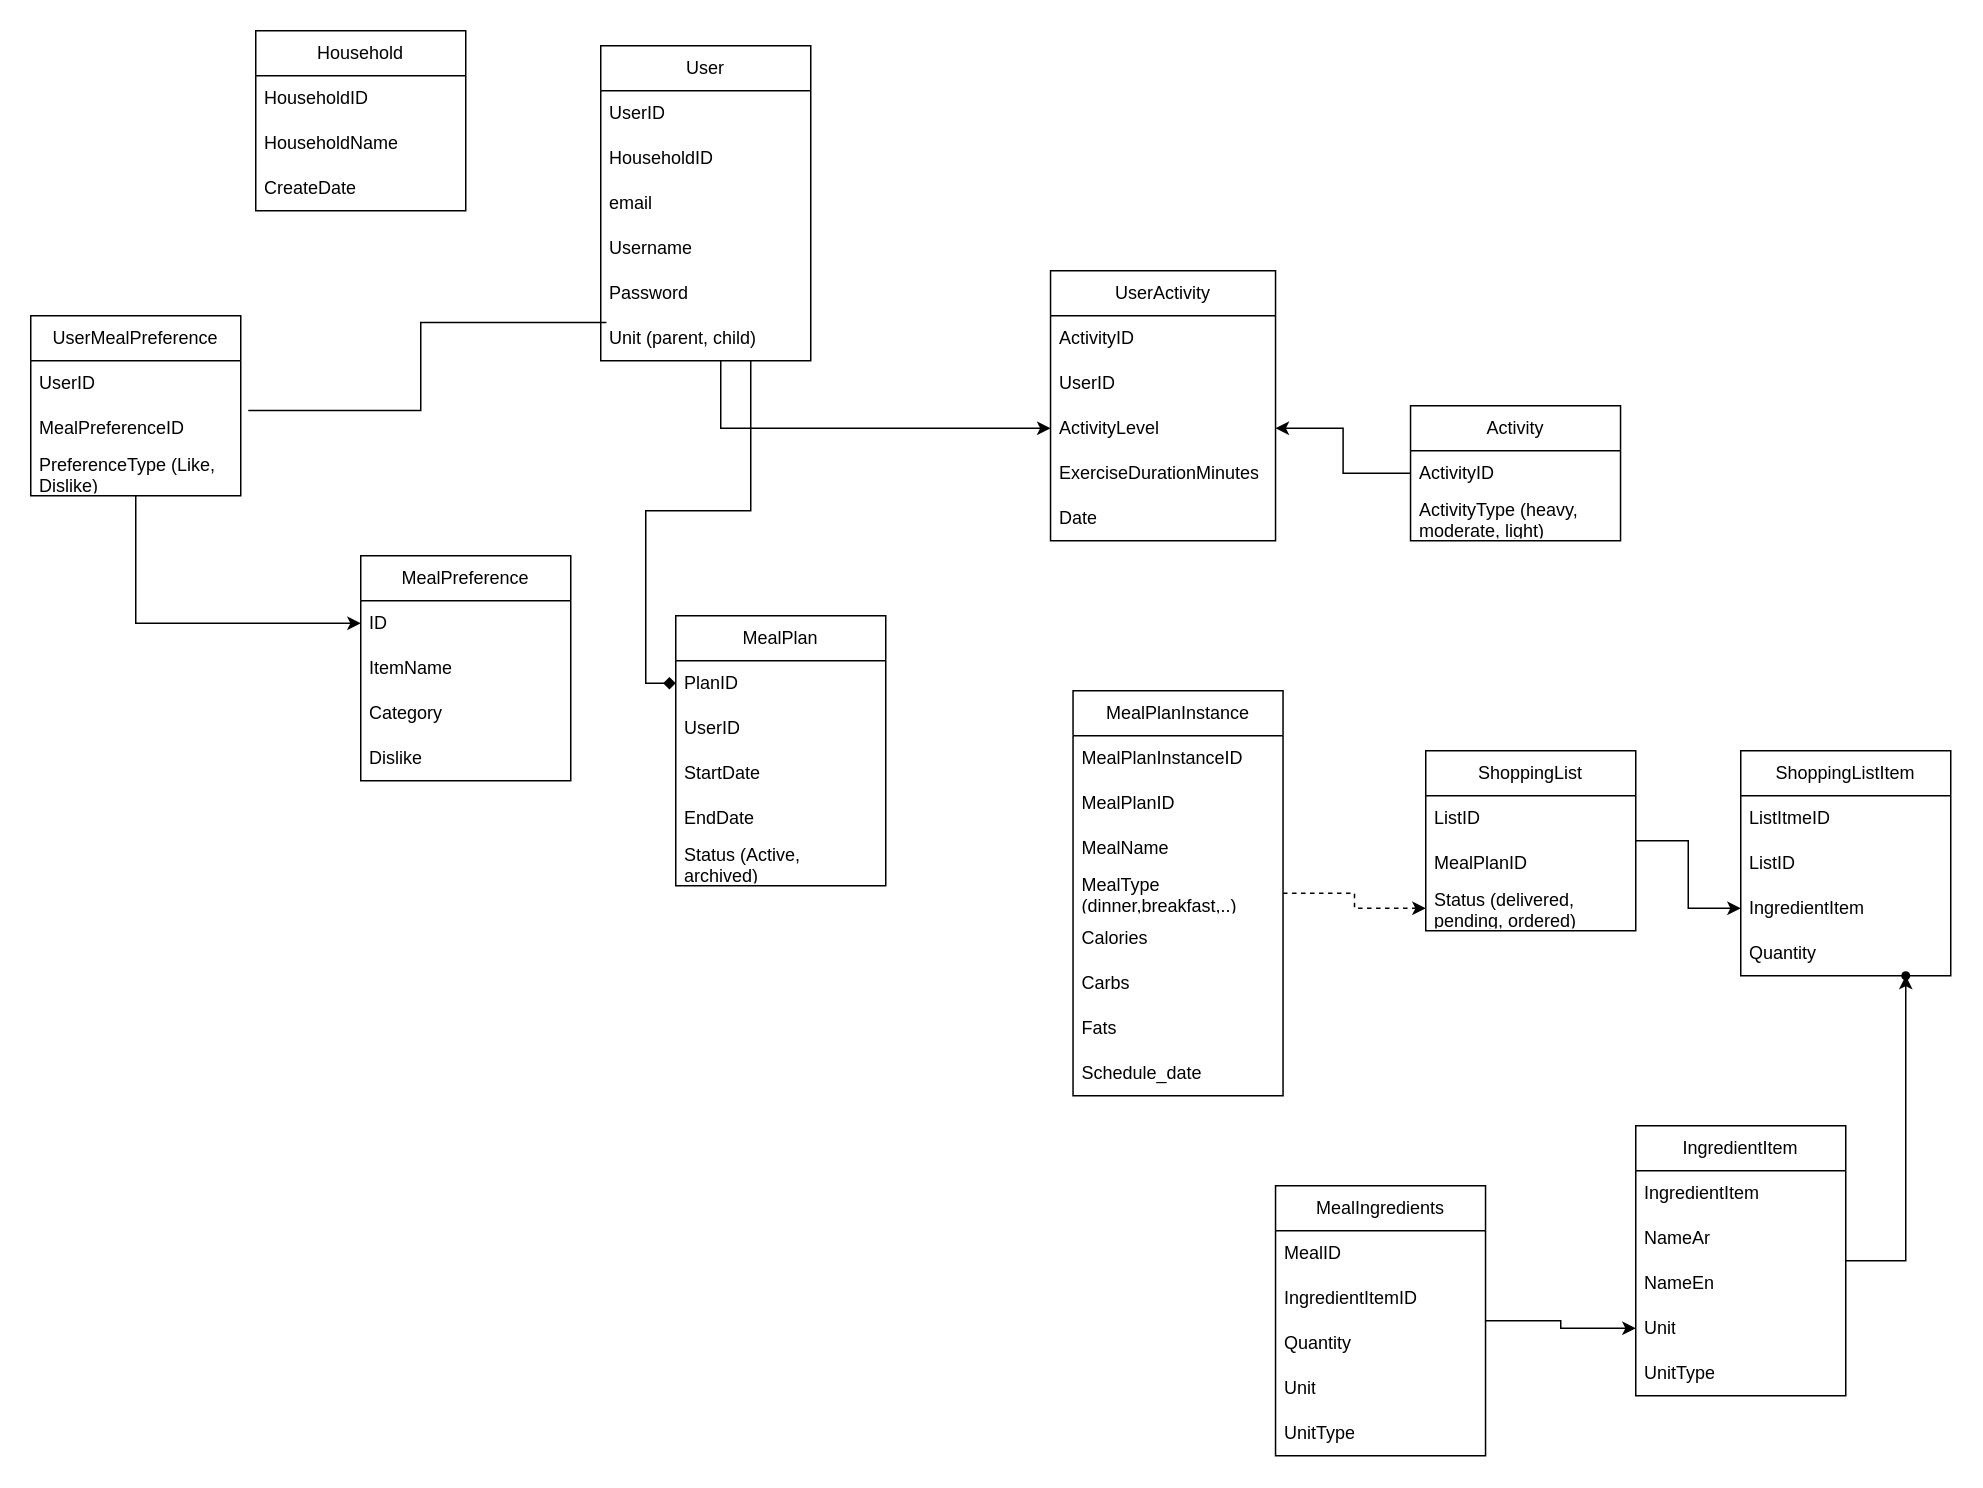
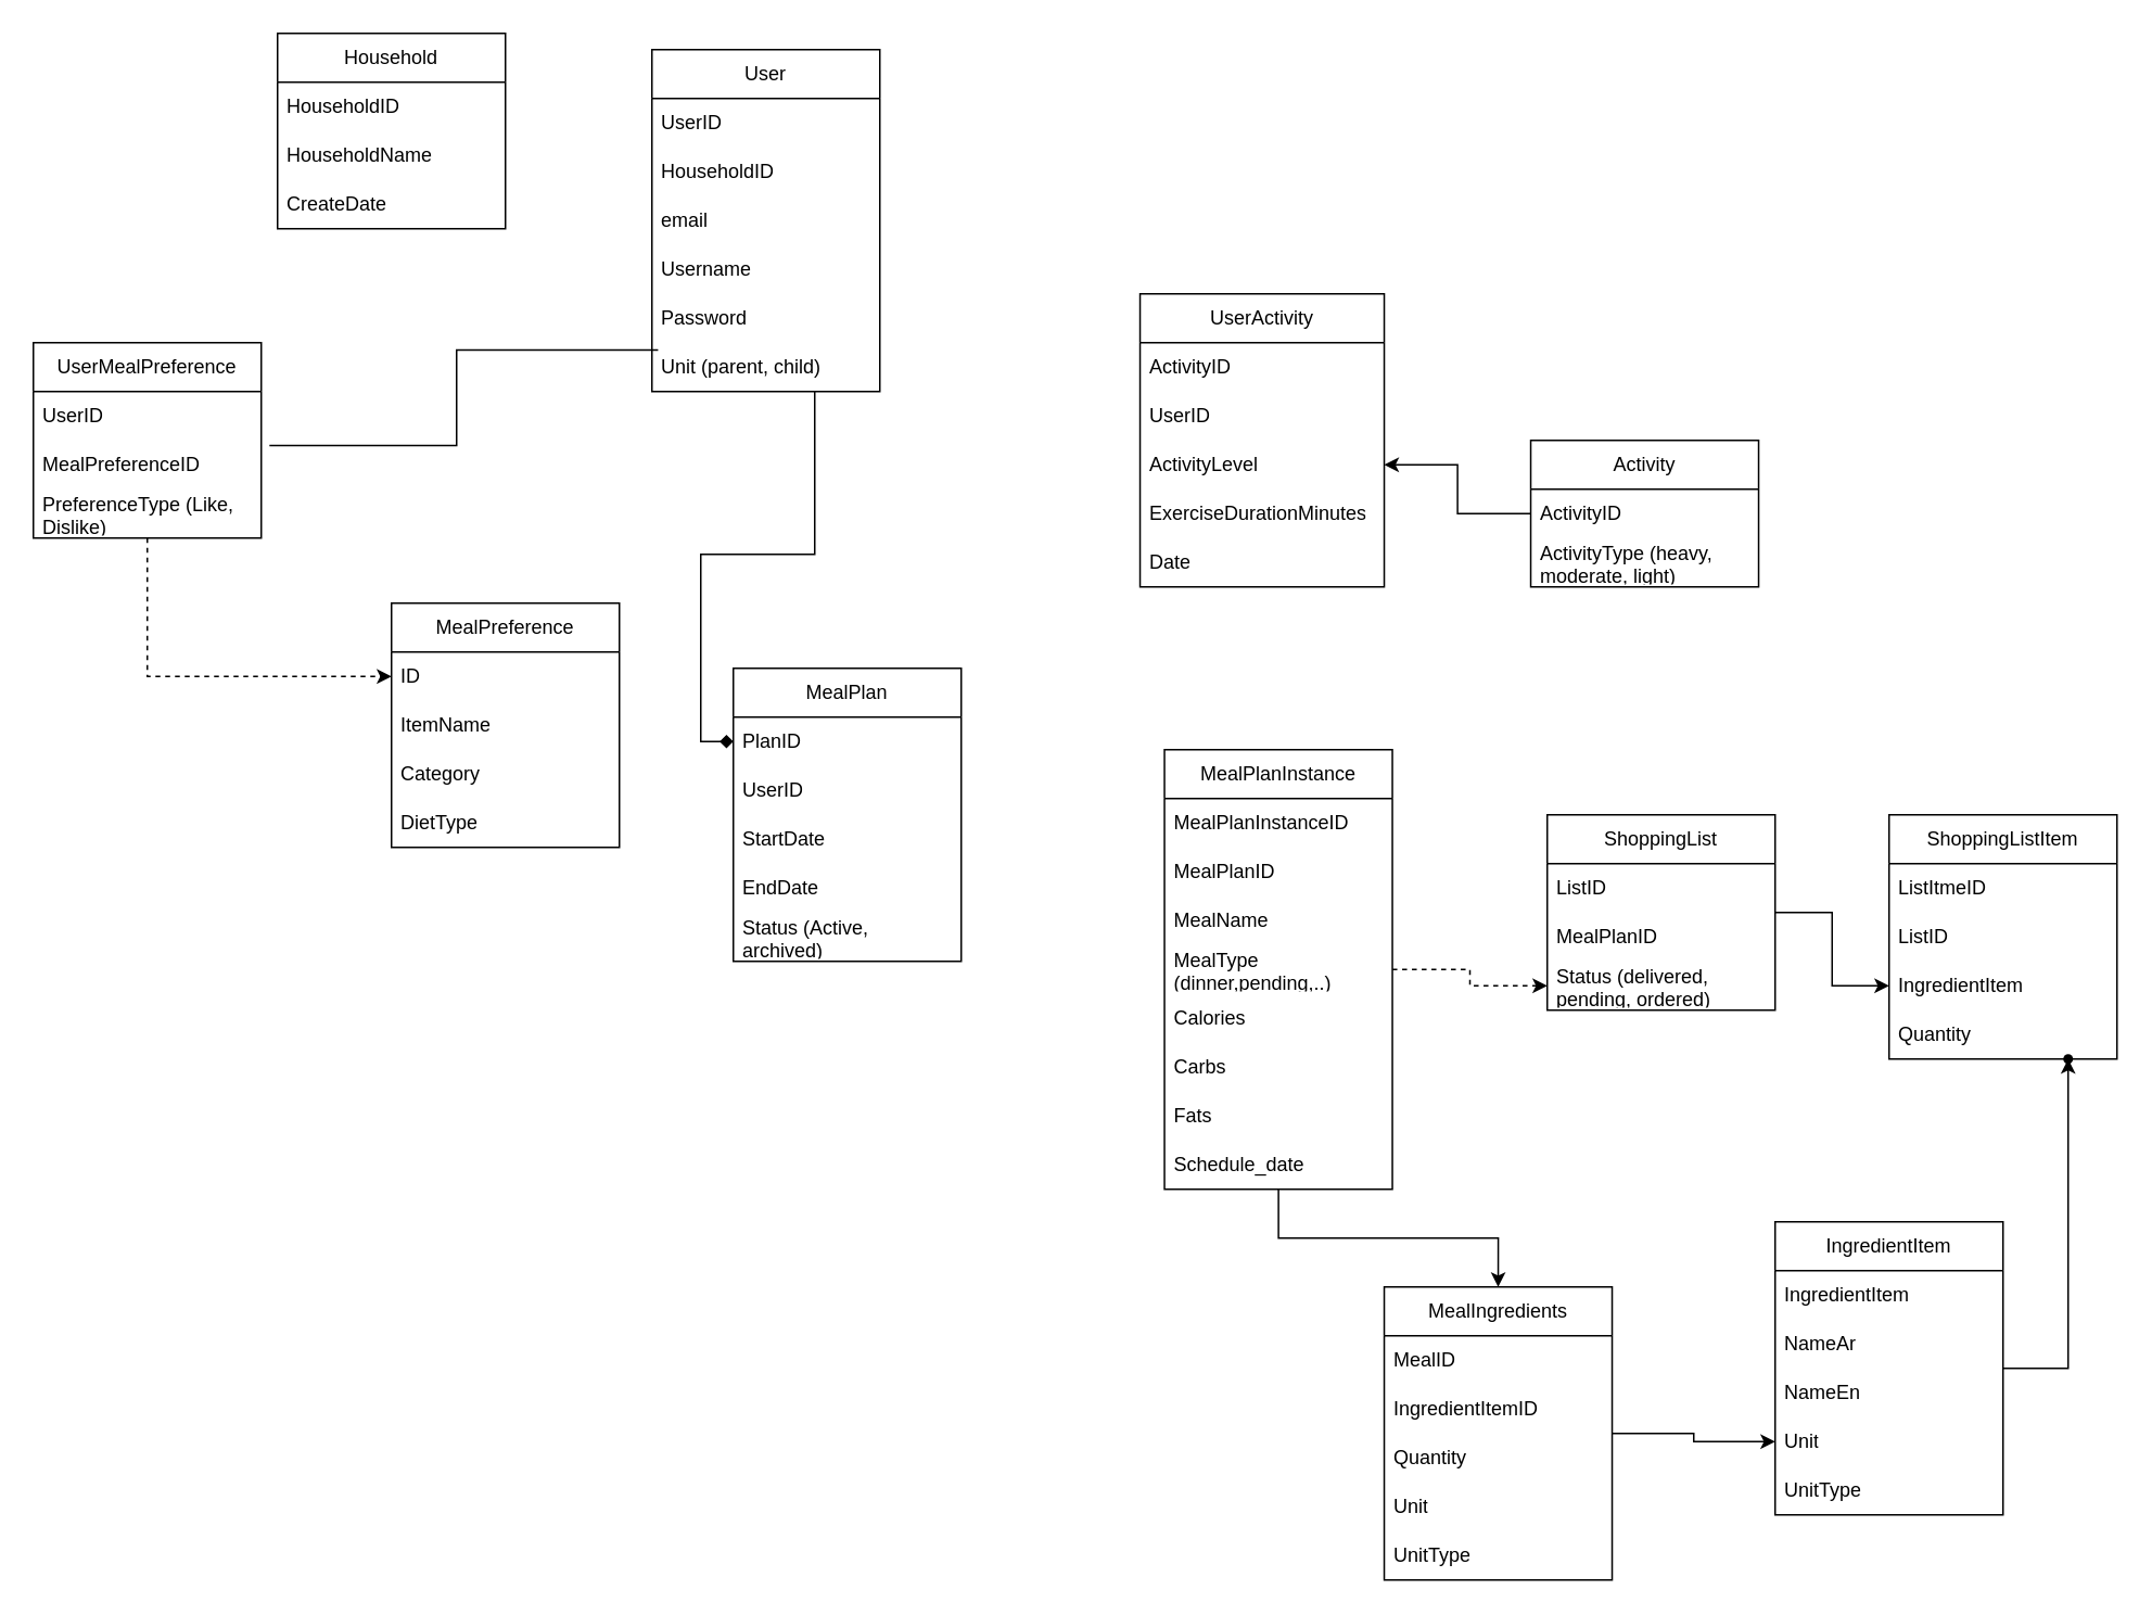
- <mxCell id="3" value="" style="edgeStyle=orthogonalEdgeStyle;rounded=0;orthogonalLoop=1;jettySize=auto;html=1;" parent="1" source="5" target="23" edge="1"><mxGeometry relative="1" as="geometry"><Array as="points"><mxPoint x="480" y="285" /></Array></mxGeometry></mxCell>
- <mxCell id="35" value="" style="edgeStyle=orthogonalEdgeStyle;rounded=0;orthogonalLoop=1;jettySize=auto;html=1;" parent="1" source="16" target="31" edge="1"><mxGeometry relative="1" as="geometry" /></mxCell>
+ <mxCell id="35" value="" style="edgeStyle=orthogonalEdgeStyle;rounded=0;orthogonalLoop=1;jettySize=auto;html=1;dashed=1;" parent="1" source="16" target="31" edge="1"><mxGeometry relative="1" as="geometry" /></mxCell>
- <mxCell id="34" value="Dislike" style="text;strokeColor=none;fillColor=none;align=left;verticalAlign=middle;spacingLeft=4;spacingRight=4;overflow=hidden;points=[[0,0.5],[1,0.5]];portConstraint=eastwest;rotatable=0;whiteSpace=wrap;html=1;" parent="30" vertex="1"><mxGeometry y="120" width="140" height="30" as="geometry" /></mxCell>
+ <mxCell id="34" value="DietType" style="text;strokeColor=none;fillColor=none;align=left;verticalAlign=middle;spacingLeft=4;spacingRight=4;overflow=hidden;points=[[0,0.5],[1,0.5]];portConstraint=eastwest;rotatable=0;whiteSpace=wrap;html=1;" parent="30" vertex="1"><mxGeometry y="120" width="140" height="30" as="geometry" /></mxCell>
- <mxCell id="43" value="MealType (dinner,breakfast,..)" style="text;strokeColor=none;fillColor=none;align=left;verticalAlign=middle;spacingLeft=4;spacingRight=4;overflow=hidden;points=[[0,0.5],[1,0.5]];portConstraint=eastwest;rotatable=0;whiteSpace=wrap;html=1;" parent="39" vertex="1"><mxGeometry y="120" width="140" height="30" as="geometry" /></mxCell>
+ <mxCell id="43" value="MealType (dinner,pending,..)" style="text;strokeColor=none;fillColor=none;align=left;verticalAlign=middle;spacingLeft=4;spacingRight=4;overflow=hidden;points=[[0,0.5],[1,0.5]];portConstraint=eastwest;rotatable=0;whiteSpace=wrap;html=1;" parent="39" vertex="1"><mxGeometry y="120" width="140" height="30" as="geometry" /></mxCell>
+ <mxCell id="37" value="" style="edgeStyle=orthogonalEdgeStyle;rounded=0;orthogonalLoop=1;jettySize=auto;html=1;entryX=0.5;entryY=0;entryDx=0;entryDy=0;" parent="1" source="39" target="55" edge="1"><mxGeometry relative="1" as="geometry"><mxPoint x="964.86" y="565" as="targetPoint" /></mxGeometry></mxCell>
